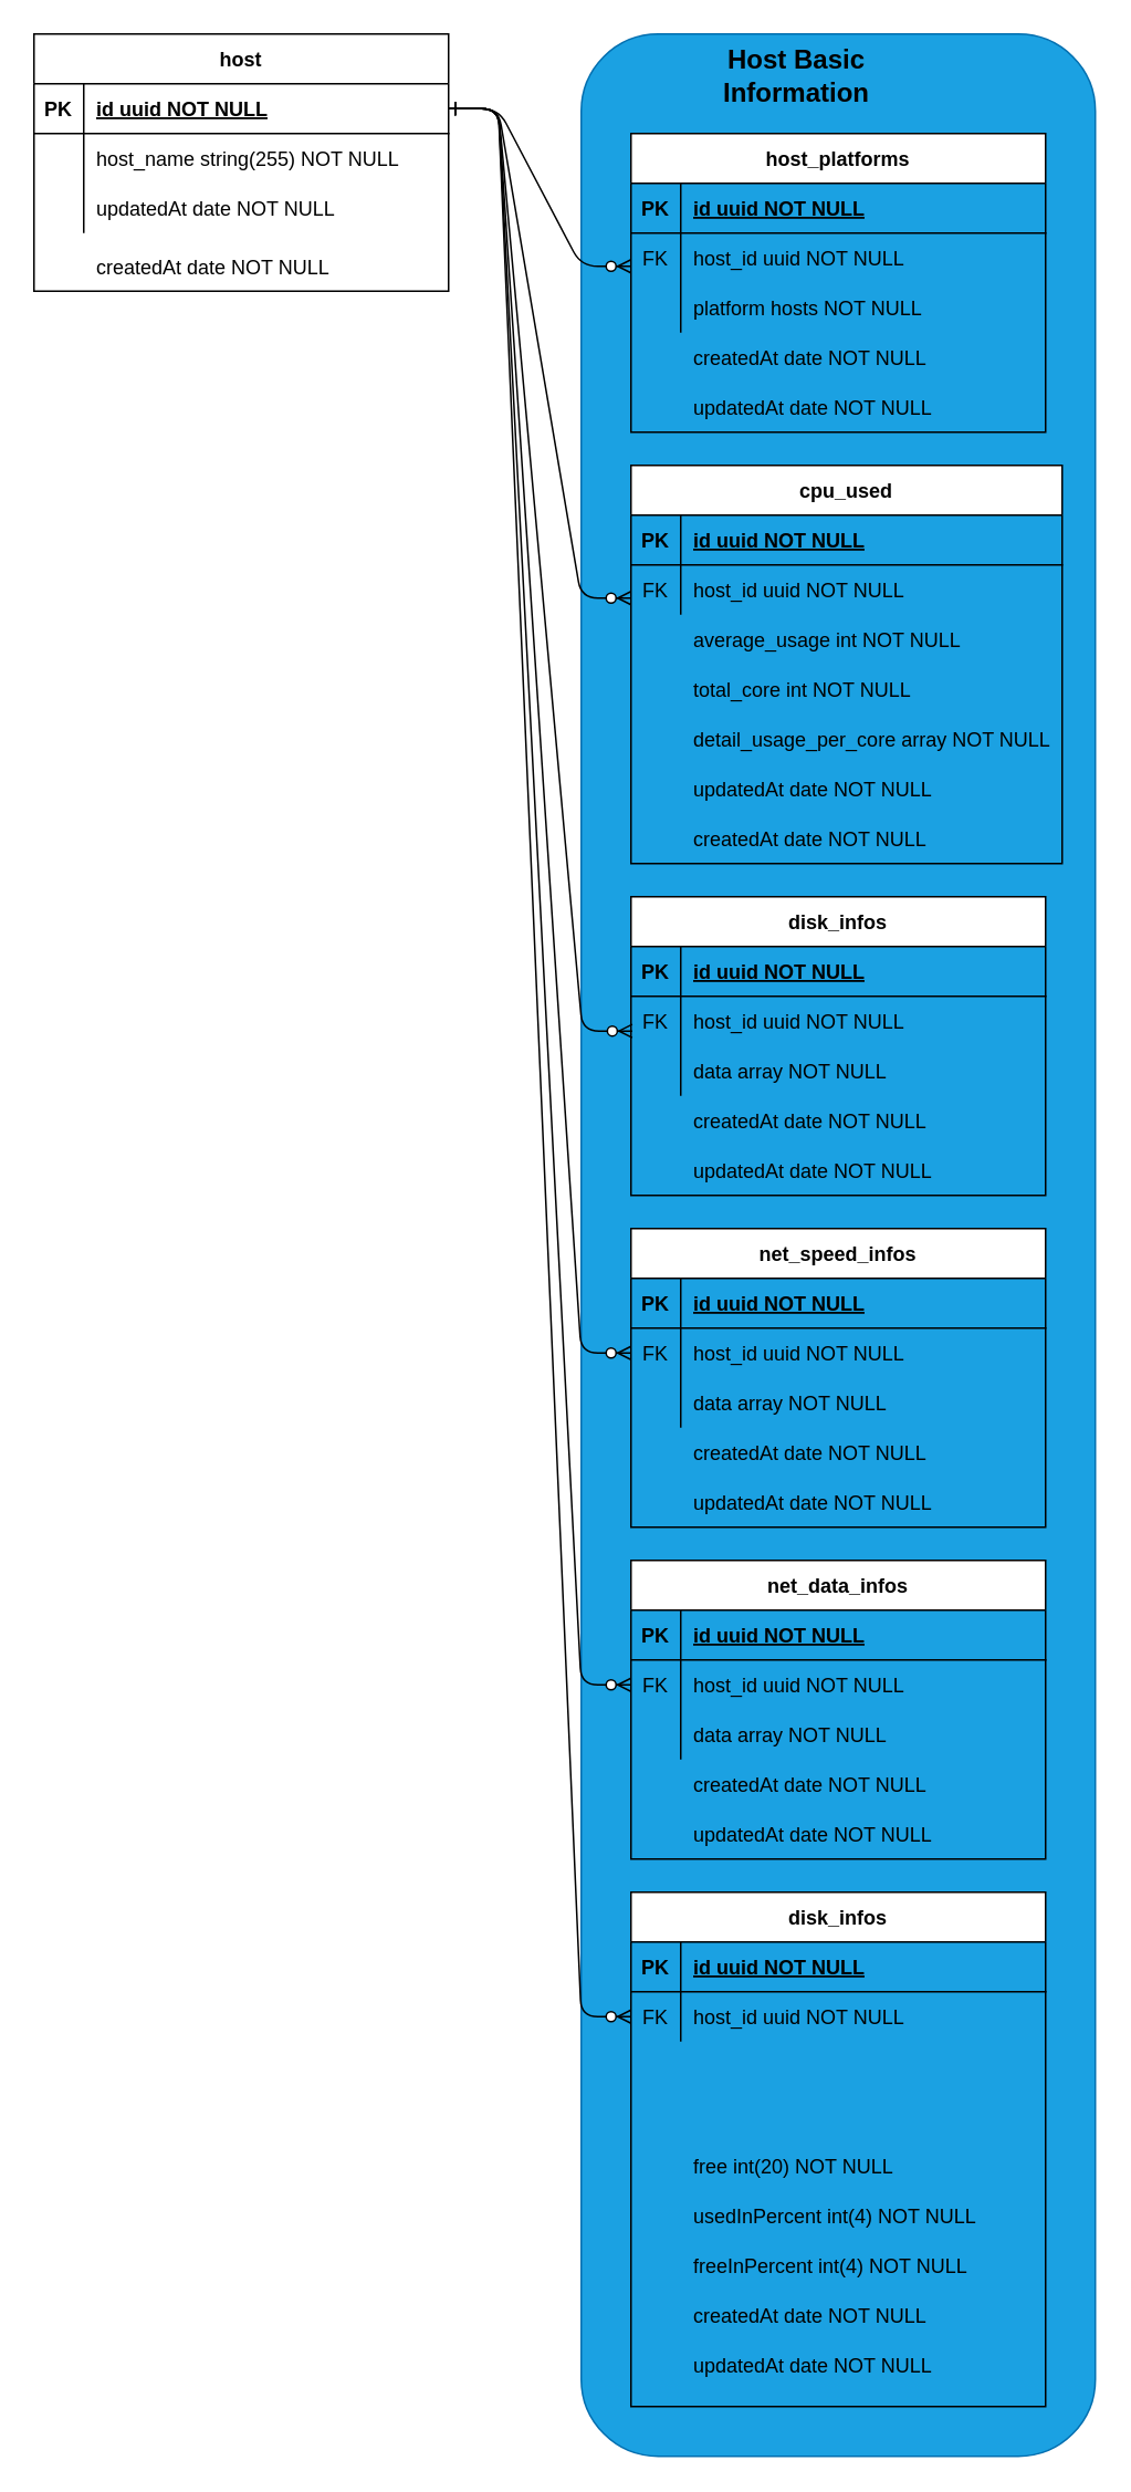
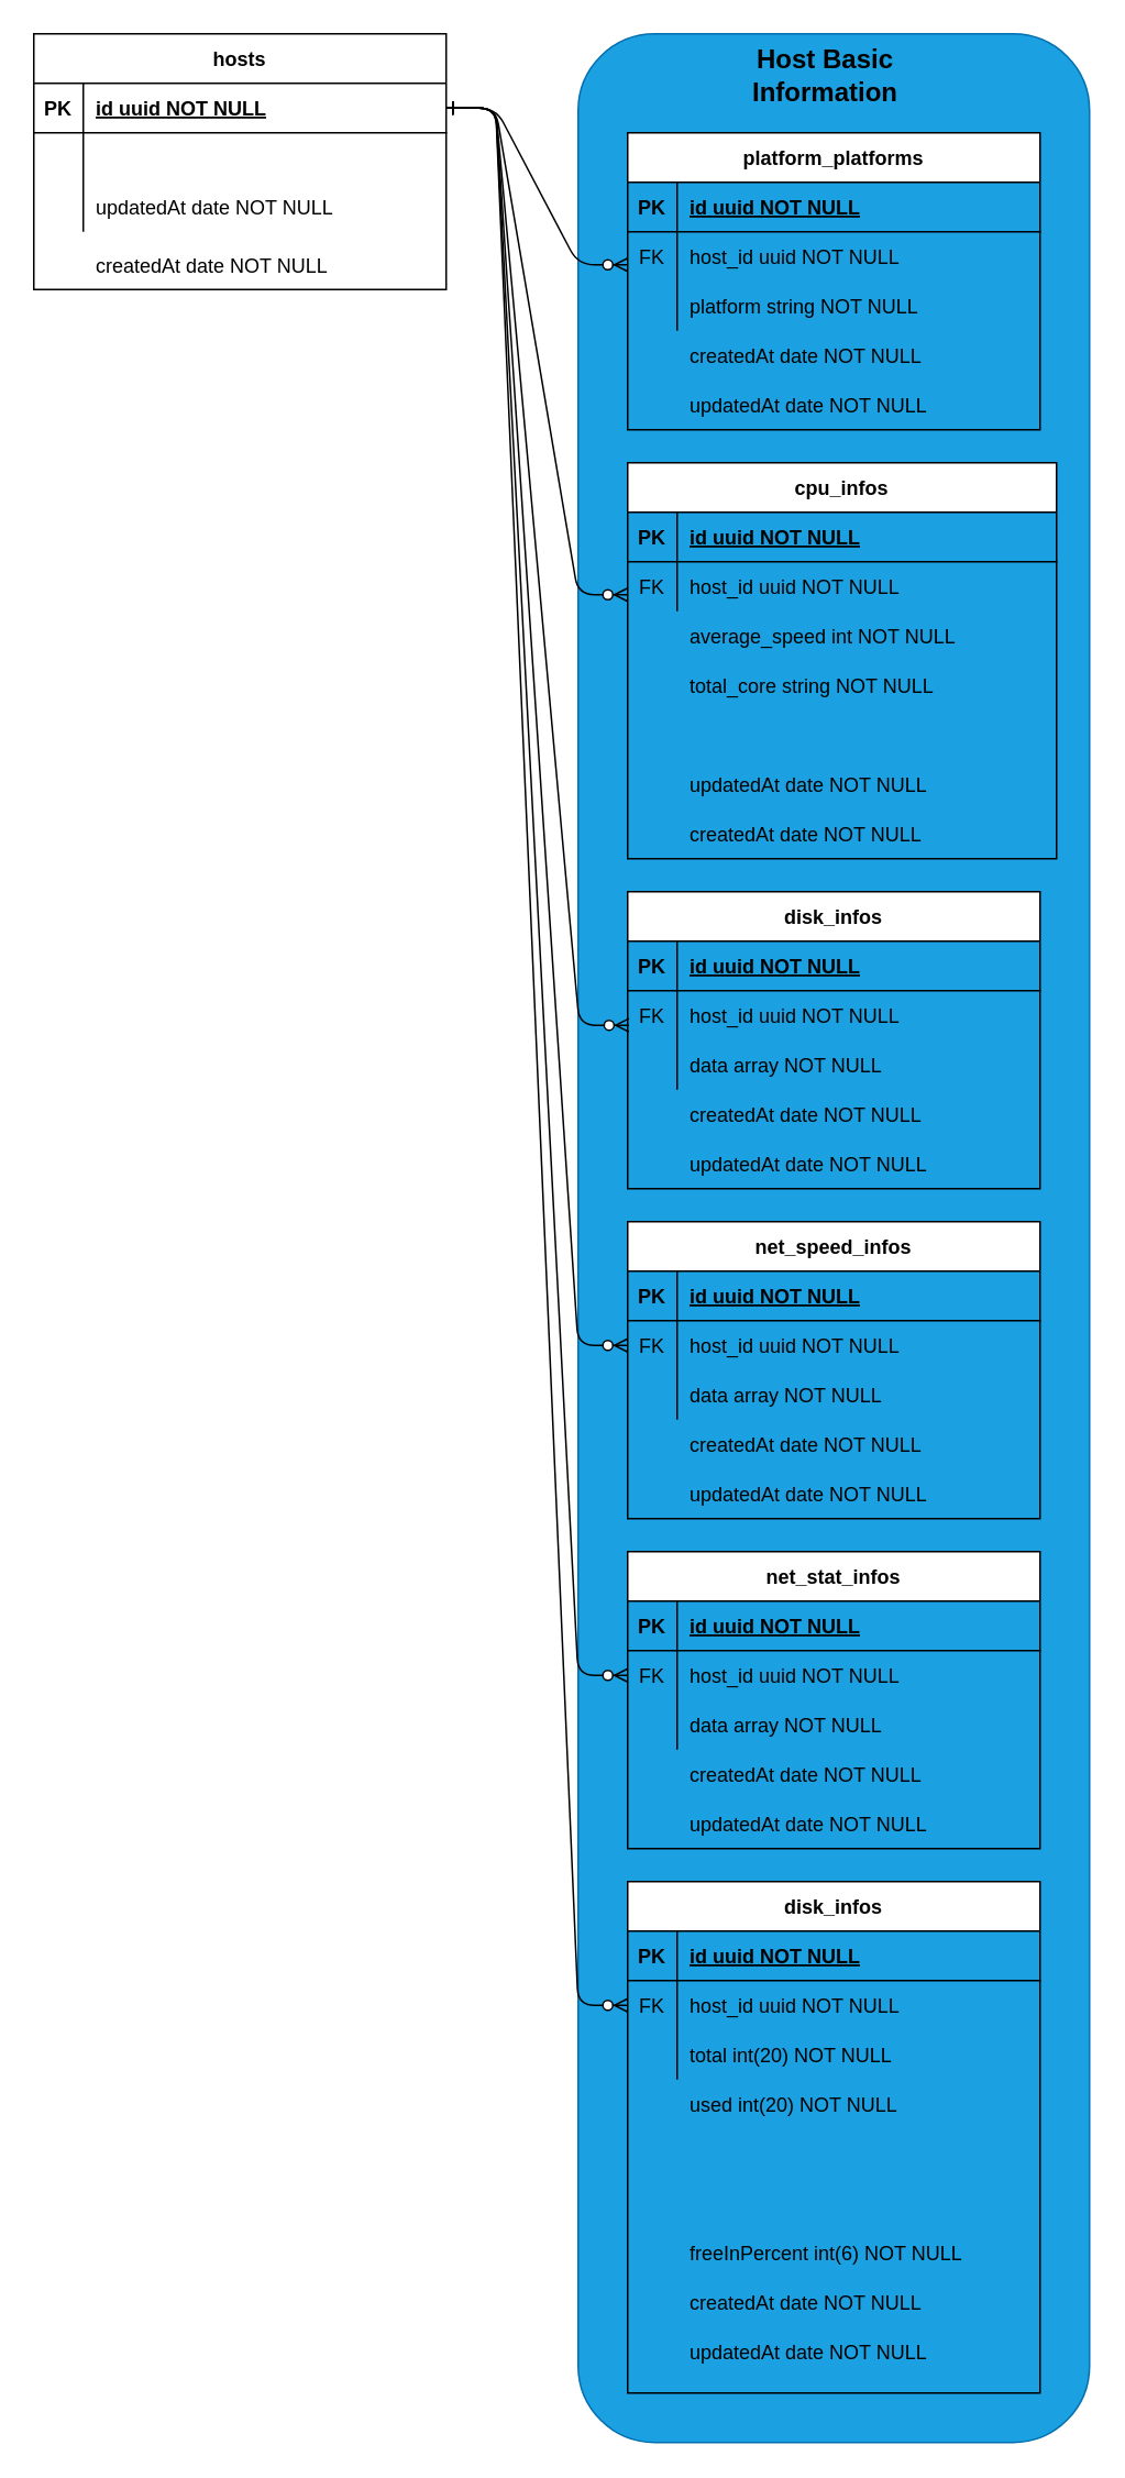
- <mxCell id="7" value="host" style="shape=table;startSize=30;container=1;collapsible=1;childLayout=tableLayout;fixedRows=1;rowLines=0;fontStyle=1;align=center;resizeLast=1;" vertex="1" parent="6"><mxGeometry width="250" height="155" as="geometry"><mxRectangle x="-190" y="105" width="70" height="30" as="alternateBounds" /></mxGeometry></mxCell>
+ <mxCell id="7" value="hosts" style="shape=table;startSize=30;container=1;collapsible=1;childLayout=tableLayout;fixedRows=1;rowLines=0;fontStyle=1;align=center;resizeLast=1;" vertex="1" parent="6"><mxGeometry width="250" height="155" as="geometry"><mxRectangle x="-190" y="105" width="70" height="30" as="alternateBounds" /></mxGeometry></mxCell>
- <mxCell id="4" value="Host Basic Information" style="text;html=1;align=center;verticalAlign=middle;whiteSpace=wrap;rounded=0;fontSize=16;fontStyle=1" vertex="1" parent="2"><mxGeometry x="100" y="10" width="60" height="30" as="geometry" /></mxCell>
+ <mxCell id="4" value="Host Basic Information" style="text;html=1;align=center;verticalAlign=middle;whiteSpace=wrap;rounded=0;fontSize=16;fontStyle=1" vertex="1" parent="2"><mxGeometry x="120" y="10" width="60" height="30" as="geometry" /></mxCell>
- <mxCell id="13" value="host_name string(255) NOT NULL" style="shape=partialRectangle;overflow=hidden;connectable=0;fillColor=none;top=0;left=0;bottom=0;right=0;align=left;spacingLeft=6;" vertex="1" parent="11"><mxGeometry x="30" width="220" height="30" as="geometry"><mxRectangle width="220" height="30" as="alternateBounds" /></mxGeometry></mxCell>
- <mxCell id="40" value="host_platforms" style="shape=table;startSize=30;container=1;collapsible=1;childLayout=tableLayout;fixedRows=1;rowLines=0;fontStyle=1;align=center;resizeLast=1;" vertex="1" parent="39"><mxGeometry width="250" height="180" as="geometry"><mxRectangle x="-190" y="105" width="70" height="30" as="alternateBounds" /></mxGeometry></mxCell>
+ <mxCell id="40" value="platform_platforms" style="shape=table;startSize=30;container=1;collapsible=1;childLayout=tableLayout;fixedRows=1;rowLines=0;fontStyle=1;align=center;resizeLast=1;" vertex="1" parent="39"><mxGeometry width="250" height="180" as="geometry"><mxRectangle x="-190" y="105" width="70" height="30" as="alternateBounds" /></mxGeometry></mxCell>
- <mxCell id="49" value="platform hosts NOT NULL" style="shape=partialRectangle;overflow=hidden;connectable=0;fillColor=none;top=0;left=0;bottom=0;right=0;align=left;spacingLeft=6;" vertex="1" parent="47"><mxGeometry x="30" width="220" height="30" as="geometry"><mxRectangle width="220" height="30" as="alternateBounds" /></mxGeometry></mxCell>
+ <mxCell id="49" value="platform string NOT NULL" style="shape=partialRectangle;overflow=hidden;connectable=0;fillColor=none;top=0;left=0;bottom=0;right=0;align=left;spacingLeft=6;" vertex="1" parent="47"><mxGeometry x="30" width="220" height="30" as="geometry"><mxRectangle width="220" height="30" as="alternateBounds" /></mxGeometry></mxCell>
- <mxCell id="21" value="cpu_used" style="shape=table;startSize=30;container=1;collapsible=1;childLayout=tableLayout;fixedRows=1;rowLines=0;fontStyle=1;align=center;resizeLast=1;strokeColor=default;" parent="20" vertex="1"><mxGeometry width="260" height="240" as="geometry" /></mxCell>
+ <mxCell id="21" value="cpu_infos" style="shape=table;startSize=30;container=1;collapsible=1;childLayout=tableLayout;fixedRows=1;rowLines=0;fontStyle=1;align=center;resizeLast=1;strokeColor=default;" parent="20" vertex="1"><mxGeometry width="260" height="240" as="geometry" /></mxCell>
- <mxCell id="29" value="average_usage int NOT NULL" style="shape=partialRectangle;overflow=hidden;connectable=0;fillColor=none;top=0;left=0;bottom=0;right=0;align=left;spacingLeft=6;" vertex="1" parent="20"><mxGeometry x="30" y="90" width="230" height="30" as="geometry"><mxRectangle width="220" height="30" as="alternateBounds" /></mxGeometry></mxCell>
+ <mxCell id="29" value="average_speed int NOT NULL" style="shape=partialRectangle;overflow=hidden;connectable=0;fillColor=none;top=0;left=0;bottom=0;right=0;align=left;spacingLeft=6;" vertex="1" parent="20"><mxGeometry x="30" y="90" width="230" height="30" as="geometry"><mxRectangle width="220" height="30" as="alternateBounds" /></mxGeometry></mxCell>
- <mxCell id="31" value="total_core int NOT NULL" style="shape=partialRectangle;overflow=hidden;connectable=0;fillColor=none;top=0;left=0;bottom=0;right=0;align=left;spacingLeft=6;" vertex="1" parent="20"><mxGeometry x="30" y="120" width="230" height="30" as="geometry"><mxRectangle width="220" height="30" as="alternateBounds" /></mxGeometry></mxCell>
+ <mxCell id="31" value="total_core string NOT NULL" style="shape=partialRectangle;overflow=hidden;connectable=0;fillColor=none;top=0;left=0;bottom=0;right=0;align=left;spacingLeft=6;" vertex="1" parent="20"><mxGeometry x="30" y="120" width="230" height="30" as="geometry"><mxRectangle width="220" height="30" as="alternateBounds" /></mxGeometry></mxCell>
- <mxCell id="33" value="detail_usage_per_core array NOT NULL" style="shape=partialRectangle;overflow=hidden;connectable=0;fillColor=none;top=0;left=0;bottom=0;right=0;align=left;spacingLeft=6;" vertex="1" parent="20"><mxGeometry x="30" y="150" width="230" height="30" as="geometry"><mxRectangle width="220" height="30" as="alternateBounds" /></mxGeometry></mxCell>
- <mxCell id="93" value="net_data_infos" style="shape=table;startSize=30;container=1;collapsible=1;childLayout=tableLayout;fixedRows=1;rowLines=0;fontStyle=1;align=center;resizeLast=1;" vertex="1" parent="92"><mxGeometry width="250" height="180" as="geometry"><mxRectangle x="-190" y="105" width="70" height="30" as="alternateBounds" /></mxGeometry></mxCell>
+ <mxCell id="93" value="net_stat_infos" style="shape=table;startSize=30;container=1;collapsible=1;childLayout=tableLayout;fixedRows=1;rowLines=0;fontStyle=1;align=center;resizeLast=1;" vertex="1" parent="92"><mxGeometry width="250" height="180" as="geometry"><mxRectangle x="-190" y="105" width="70" height="30" as="alternateBounds" /></mxGeometry></mxCell>
+ <mxCell id="120" value="total int(20) NOT NULL" style="shape=partialRectangle;overflow=hidden;connectable=0;fillColor=none;top=0;left=0;bottom=0;right=0;align=left;spacingLeft=6;" vertex="1" parent="118"><mxGeometry x="30" width="220" height="30" as="geometry"><mxRectangle width="220" height="30" as="alternateBounds" /></mxGeometry></mxCell>
+ <mxCell id="130" value="used int(20) NOT NULL" style="shape=partialRectangle;overflow=hidden;connectable=0;fillColor=none;top=0;left=0;bottom=0;right=0;align=left;spacingLeft=6;" vertex="1" parent="128"><mxGeometry x="30" width="220" height="30" as="geometry"><mxRectangle width="220" height="30" as="alternateBounds" /></mxGeometry></mxCell>
- <mxCell id="133" value="free int(20) NOT NULL" style="shape=partialRectangle;overflow=hidden;connectable=0;fillColor=none;top=0;left=0;bottom=0;right=0;align=left;spacingLeft=6;" vertex="1" parent="131"><mxGeometry x="30" width="220" height="30" as="geometry"><mxRectangle width="220" height="30" as="alternateBounds" /></mxGeometry></mxCell>
- <mxCell id="136" value="usedInPercent int(4) NOT NULL" style="shape=partialRectangle;overflow=hidden;connectable=0;fillColor=none;top=0;left=0;bottom=0;right=0;align=left;spacingLeft=6;" vertex="1" parent="134"><mxGeometry x="30" width="220" height="30" as="geometry"><mxRectangle width="220" height="30" as="alternateBounds" /></mxGeometry></mxCell>
- <mxCell id="139" value="freeInPercent int(4) NOT NULL" style="shape=partialRectangle;overflow=hidden;connectable=0;fillColor=none;top=0;left=0;bottom=0;right=0;align=left;spacingLeft=6;" vertex="1" parent="137"><mxGeometry x="30" width="220" height="30" as="geometry"><mxRectangle width="220" height="30" as="alternateBounds" /></mxGeometry></mxCell>
+ <mxCell id="139" value="freeInPercent int(6) NOT NULL" style="shape=partialRectangle;overflow=hidden;connectable=0;fillColor=none;top=0;left=0;bottom=0;right=0;align=left;spacingLeft=6;" vertex="1" parent="137"><mxGeometry x="30" width="220" height="30" as="geometry"><mxRectangle width="220" height="30" as="alternateBounds" /></mxGeometry></mxCell>
